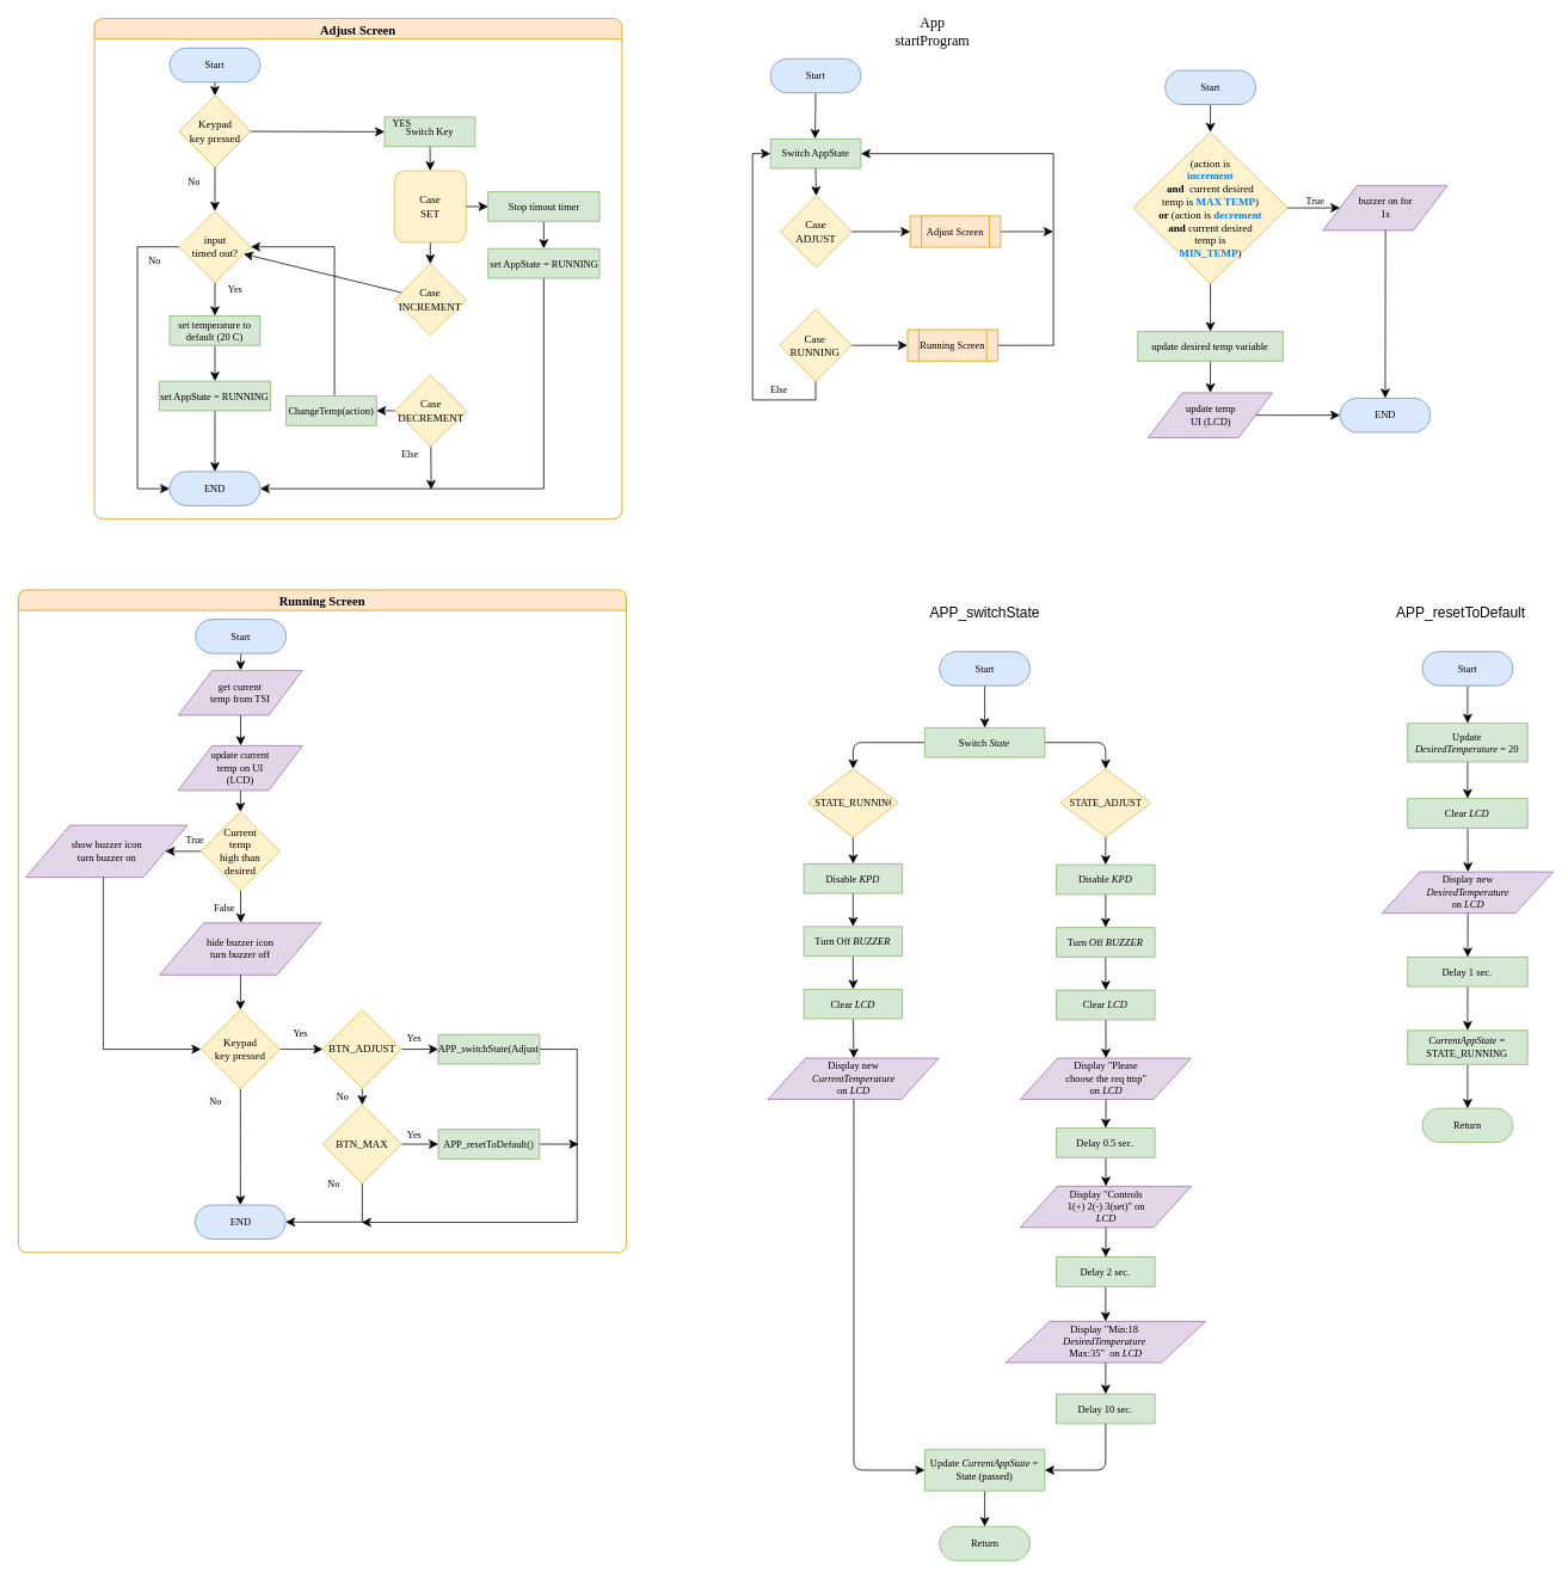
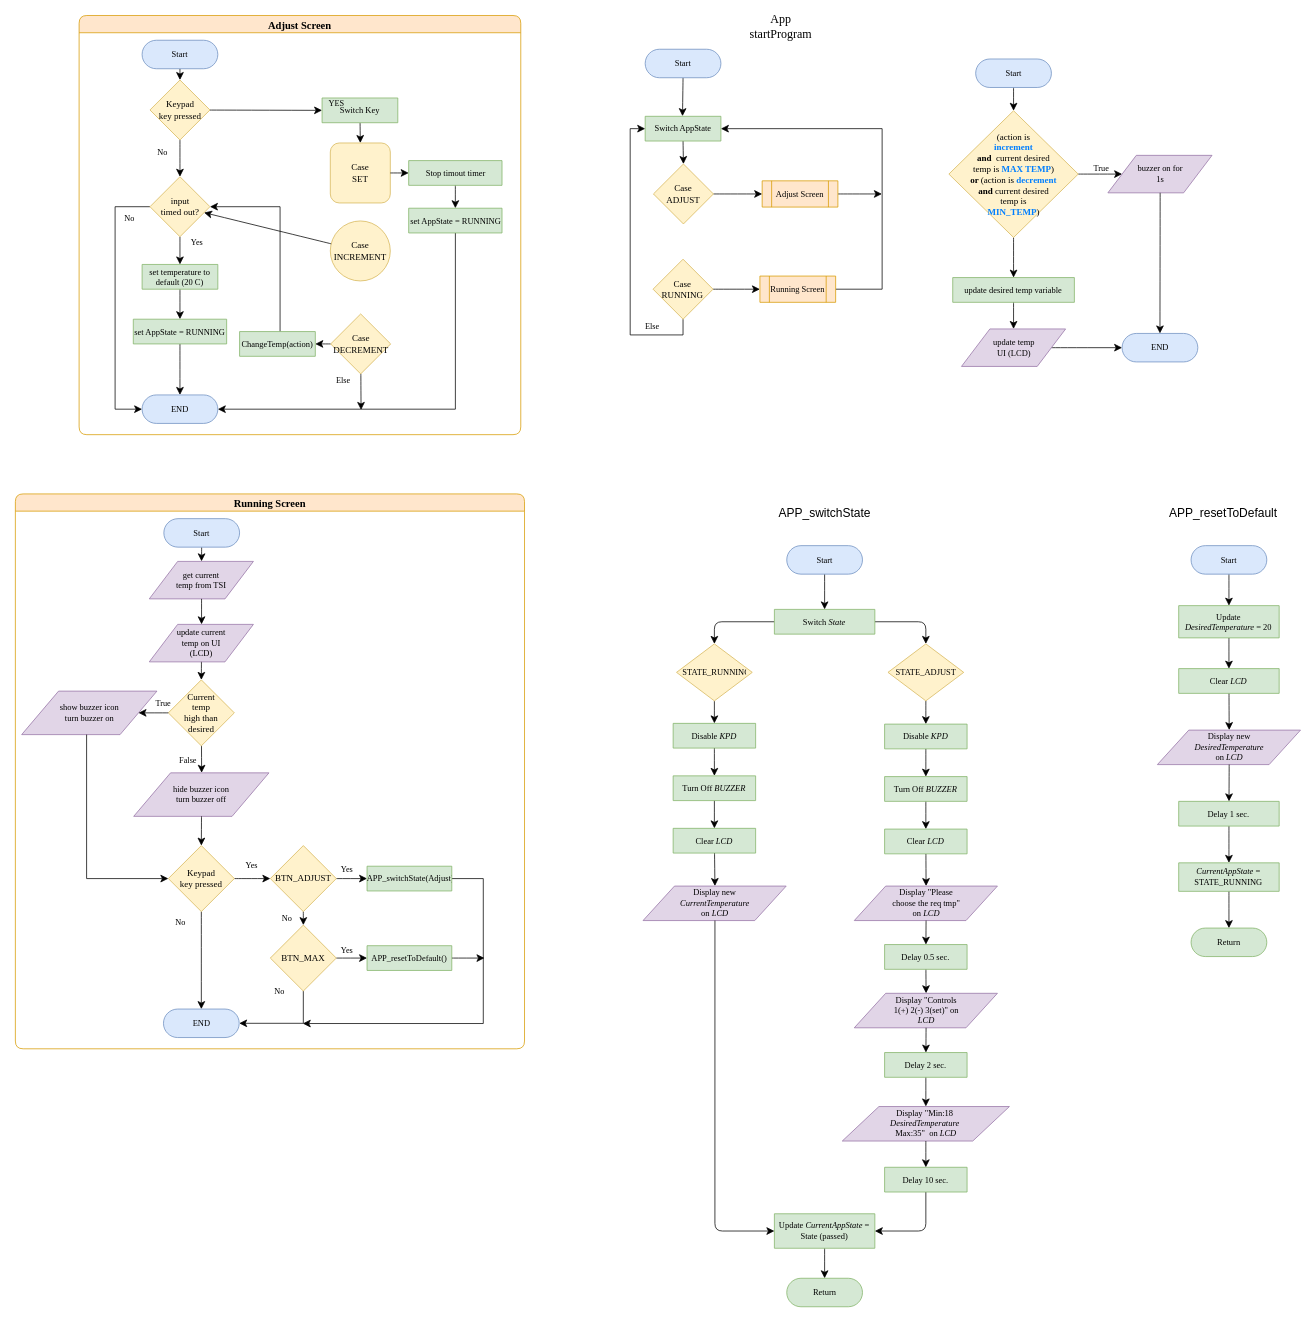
- <mxCell id="26" style="edgeStyle=none;curved=1;rounded=0;orthogonalLoop=1;jettySize=auto;html=1;entryX=0.5;entryY=0;entryDx=0;entryDy=0;fontSize=12;startSize=8;endSize=8;" edge="1" parent="13" source="27" target="21"><mxGeometry relative="1" as="geometry" /></mxCell>
- <mxCell id="21" value="Case&lt;br style=&quot;border-color: var(--border-color); font-size: 12px;&quot;&gt;INCREMENT" style="rhombus;whiteSpace=wrap;html=1;fontSize=12;fontFamily=Calibri;fillColor=#fff2cc;strokeColor=#d6b656;" vertex="1" parent="13"><mxGeometry x="335" y="274" width="80" height="80" as="geometry" /></mxCell>
+ <mxCell id="21" value="Case&lt;br style=&quot;border-color: var(--border-color); font-size: 12px;&quot;&gt;INCREMENT" style="ellipse;whiteSpace=wrap;html=1;fontSize=12;fontFamily=Calibri;fillColor=#fff2cc;strokeColor=#d6b656;" vertex="1" parent="13"><mxGeometry x="335" y="274" width="80" height="80" as="geometry" /></mxCell>
